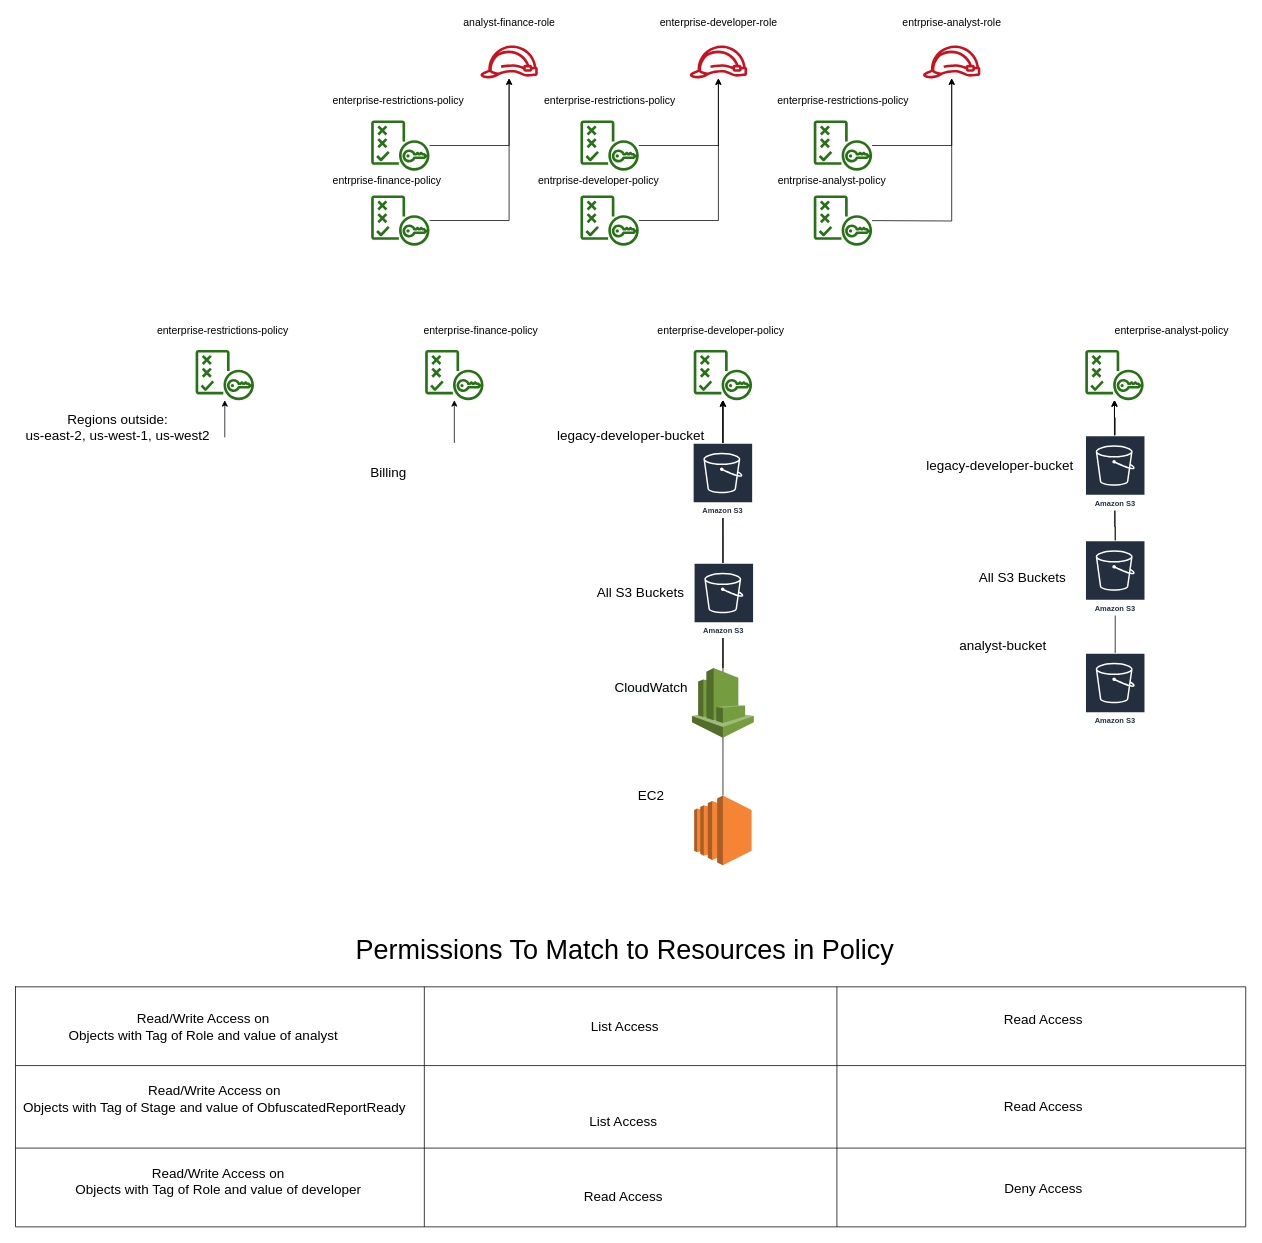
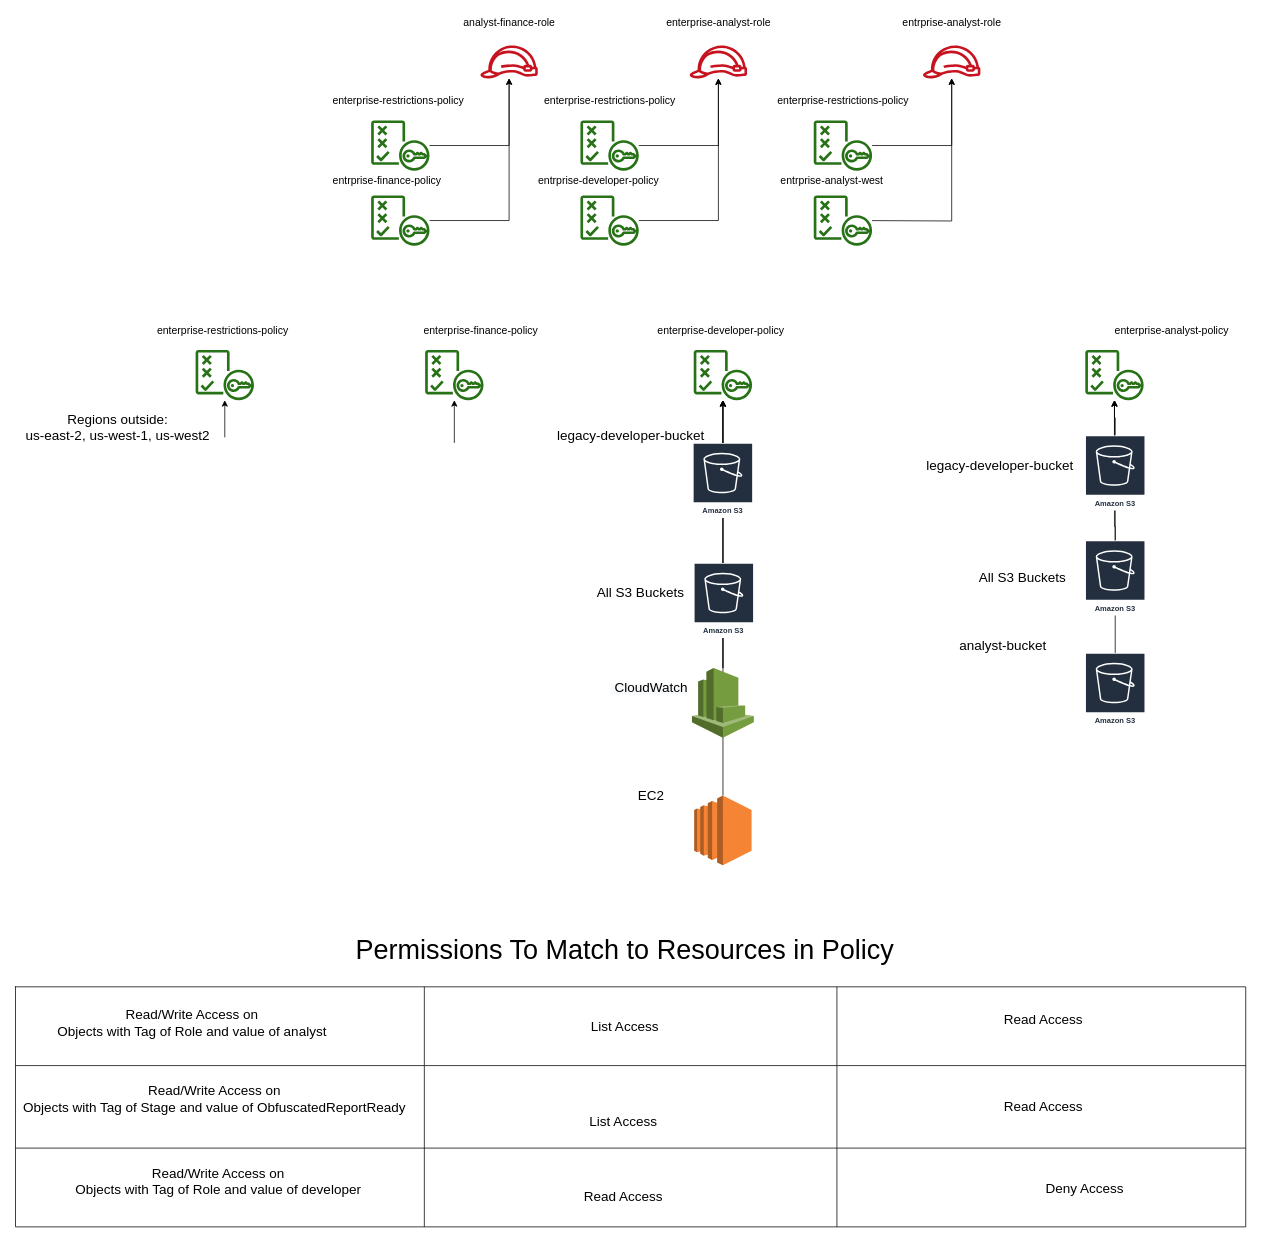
- <mxCell id="30" value="&lt;span style=&quot;font-size: 14px&quot;&gt;enterprise-developer-role&lt;/span&gt;" style="text;html=1;align=center;verticalAlign=middle;resizable=0;points=[];autosize=1;" parent="1" vertex="1"><mxGeometry x="872" y="20" width="170" height="20" as="geometry" /></mxCell>
+ <mxCell id="30" value="&lt;span style=&quot;font-size: 14px&quot;&gt;enterprise-analyst-role&lt;/span&gt;" style="text;html=1;align=center;verticalAlign=middle;resizable=0;points=[];autosize=1;" parent="1" vertex="1"><mxGeometry x="872" y="20" width="170" height="20" as="geometry" /></mxCell>
- <mxCell id="35" value="&lt;font style=&quot;font-size: 14px&quot;&gt;entrprise-analyst-policy&lt;/font&gt;" style="text;html=1;align=center;verticalAlign=middle;resizable=0;points=[];autosize=1;" parent="1" vertex="1"><mxGeometry x="1028" y="230" width="160" height="20" as="geometry" /></mxCell>
+ <mxCell id="35" value="&lt;font style=&quot;font-size: 14px&quot;&gt;entrprise-analyst-west&lt;/font&gt;" style="text;html=1;align=center;verticalAlign=middle;resizable=0;points=[];autosize=1;" parent="1" vertex="1"><mxGeometry x="1028" y="230" width="160" height="20" as="geometry" /></mxCell>
- <mxCell id="49" value="&lt;font style=&quot;font-size: 18px&quot;&gt;Billing&lt;/font&gt;" style="text;html=1;align=center;verticalAlign=middle;resizable=0;points=[];autosize=1;" parent="1" vertex="1"><mxGeometry x="487" y="620" width="60" height="20" as="geometry" /></mxCell>
- <mxCell id="62" value="&lt;font style=&quot;font-size: 18px&quot;&gt;Read/Write Access on &lt;br&gt;Objects with Tag of Role and value of analyst&lt;/font&gt;" style="text;html=1;align=center;verticalAlign=middle;resizable=0;points=[];autosize=1;" parent="1" vertex="1"><mxGeometry x="85" y="1349" width="370" height="40" as="geometry" /></mxCell>
+ <mxCell id="62" value="&lt;font style=&quot;font-size: 18px&quot;&gt;Read/Write Access on &lt;br&gt;Objects with Tag of Role and value of analyst&lt;/font&gt;" style="text;html=1;align=center;verticalAlign=middle;resizable=0;points=[];autosize=1;" parent="1" vertex="1"><mxGeometry x="70" y="1344" width="370" height="40" as="geometry" /></mxCell>
- <mxCell id="79" value="&lt;font style=&quot;font-size: 18px&quot;&gt;Deny Access&lt;/font&gt;" style="text;html=1;align=center;verticalAlign=middle;resizable=0;points=[];autosize=1;" parent="1" vertex="1"><mxGeometry x="1330" y="1575" width="120" height="20" as="geometry" /></mxCell>
+ <mxCell id="79" value="&lt;font style=&quot;font-size: 18px&quot;&gt;Deny Access&lt;/font&gt;" style="text;html=1;align=center;verticalAlign=middle;resizable=0;points=[];autosize=1;" parent="1" vertex="1"><mxGeometry x="1385" y="1575" width="120" height="20" as="geometry" /></mxCell>
